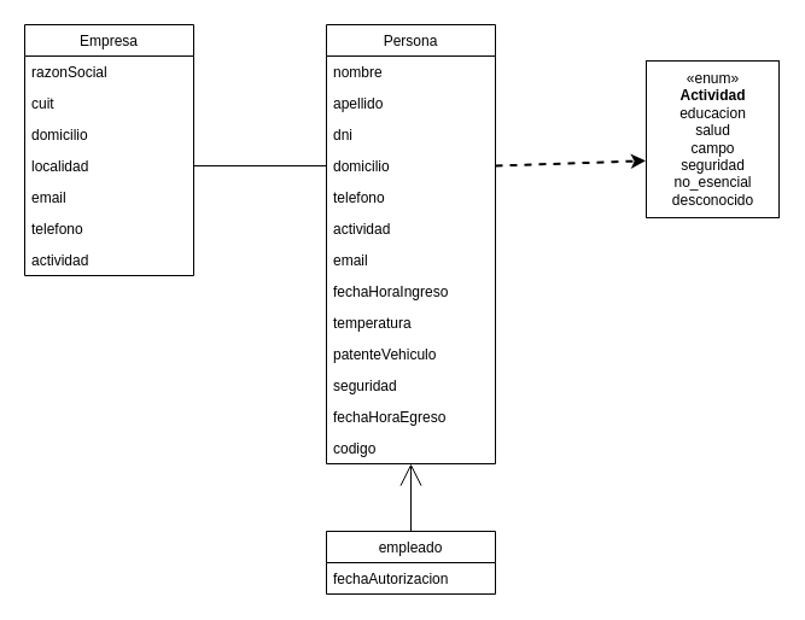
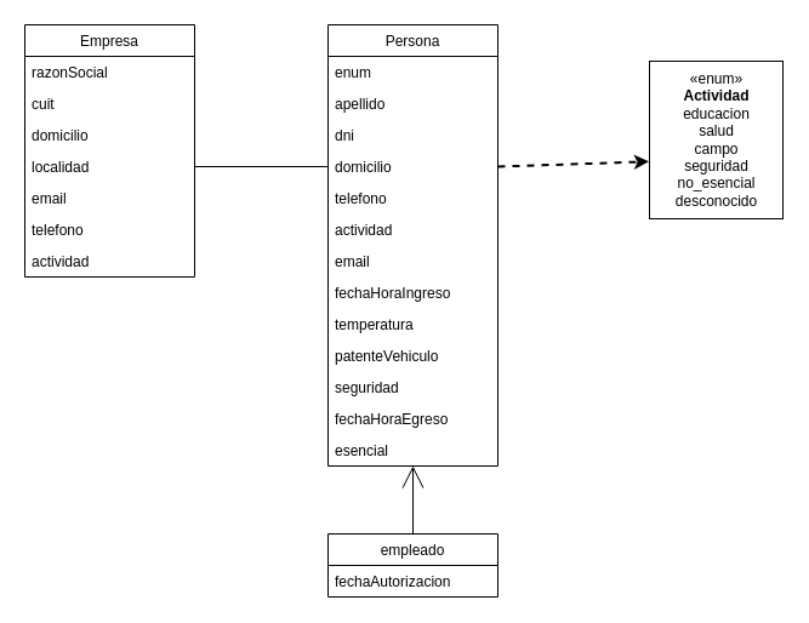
- <mxCell id="5" value="nombre" style="text;strokeColor=none;fillColor=none;align=left;verticalAlign=top;spacingLeft=4;spacingRight=4;overflow=hidden;rotatable=0;points=[[0,0.5],[1,0.5]];portConstraint=eastwest;" vertex="1" parent="4"><mxGeometry y="26" width="140" height="26" as="geometry" /></mxCell>
+ <mxCell id="5" value="enum" style="text;strokeColor=none;fillColor=none;align=left;verticalAlign=top;spacingLeft=4;spacingRight=4;overflow=hidden;rotatable=0;points=[[0,0.5],[1,0.5]];portConstraint=eastwest;" vertex="1" parent="4"><mxGeometry y="26" width="140" height="26" as="geometry" /></mxCell>
- <mxCell id="17" value="codigo" style="text;strokeColor=none;fillColor=none;align=left;verticalAlign=top;spacingLeft=4;spacingRight=4;overflow=hidden;rotatable=0;points=[[0,0.5],[1,0.5]];portConstraint=eastwest;" vertex="1" parent="4"><mxGeometry y="338" width="140" height="26" as="geometry" /></mxCell>
+ <mxCell id="17" value="esencial" style="text;strokeColor=none;fillColor=none;align=left;verticalAlign=top;spacingLeft=4;spacingRight=4;overflow=hidden;rotatable=0;points=[[0,0.5],[1,0.5]];portConstraint=eastwest;" vertex="1" parent="4"><mxGeometry y="338" width="140" height="26" as="geometry" /></mxCell>
